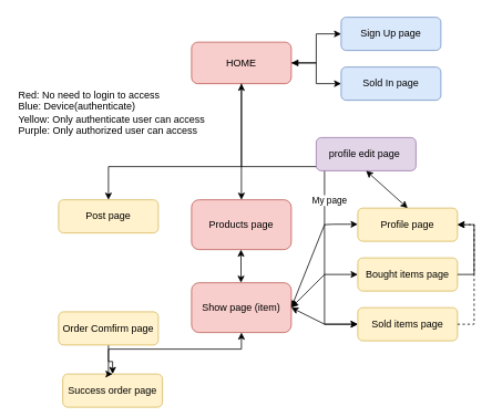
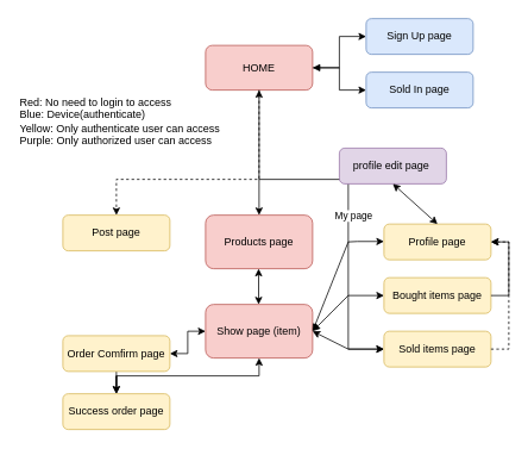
- <mxCell id="13" value="" style="endArrow=classic;html=1;rounded=0;exitX=0.5;exitY=1;exitDx=0;exitDy=0;entryX=0.5;entryY=0;entryDx=0;entryDy=0;" edge="1" parent="1" source="3" target="9"><mxGeometry width="50" height="50" relative="1" as="geometry"><mxPoint x="210" y="460" as="sourcePoint" /><mxPoint x="260" y="410" as="targetPoint" /><Array as="points"><mxPoint x="290" y="200" /><mxPoint x="130" y="200" /></Array></mxGeometry></mxCell>
+ <mxCell id="13" value="" style="endArrow=classic;html=1;rounded=0;exitX=0.5;exitY=1;exitDx=0;exitDy=0;entryX=0.5;entryY=0;entryDx=0;entryDy=0;dashed=1;" edge="1" parent="1" source="3" target="9"><mxGeometry width="50" height="50" relative="1" as="geometry"><mxPoint x="210" y="460" as="sourcePoint" /><mxPoint x="260" y="410" as="targetPoint" /><Array as="points"><mxPoint x="290" y="200" /><mxPoint x="130" y="200" /></Array></mxGeometry></mxCell>
+ <mxCell id="7" value="" style="edgeStyle=orthogonalEdgeStyle;rounded=0;orthogonalLoop=1;jettySize=auto;html=1;startArrow=classic;startFill=1;" edge="1" parent="1" source="8" target="11"><mxGeometry relative="1" as="geometry" /></mxCell>
- <mxCell id="12" value="Success order page" style="rounded=1;whiteSpace=wrap;html=1;fillColor=#fff2cc;strokeColor=#d6b656;" vertex="1" parent="1"><mxGeometry x="75" y="450" width="120" height="40" as="geometry" /></mxCell>
+ <mxCell id="12" value="Success order page" style="rounded=1;whiteSpace=wrap;html=1;fillColor=#fff2cc;strokeColor=#d6b656;" vertex="1" parent="1"><mxGeometry x="70" y="440" width="120" height="40" as="geometry" /></mxCell>
